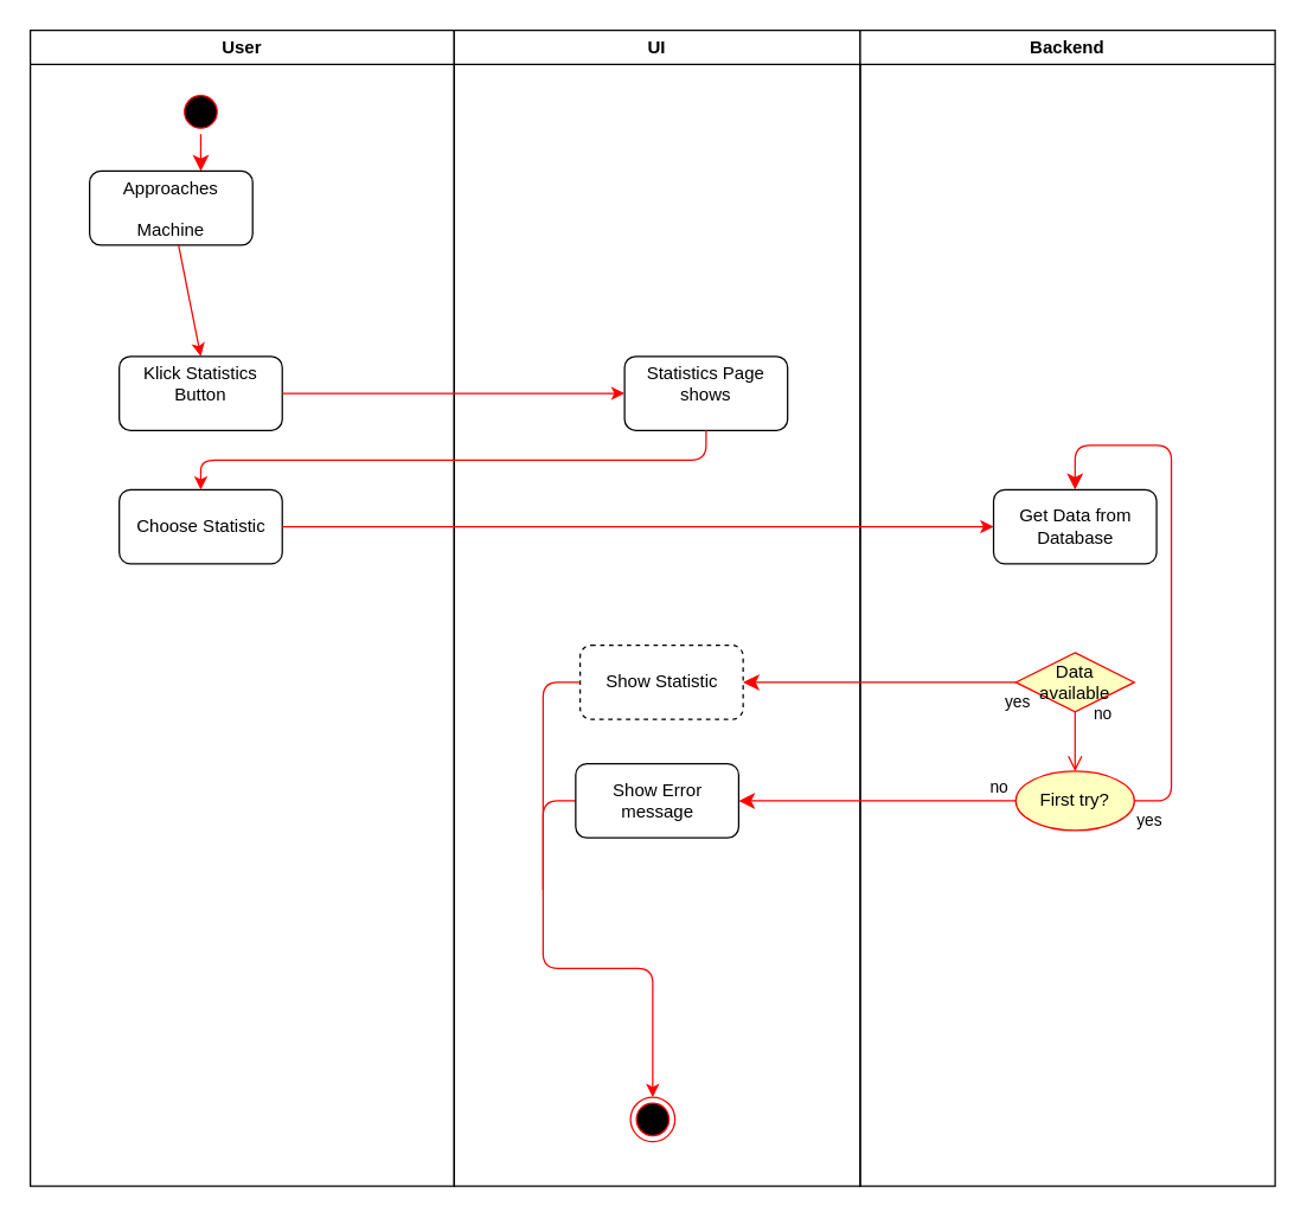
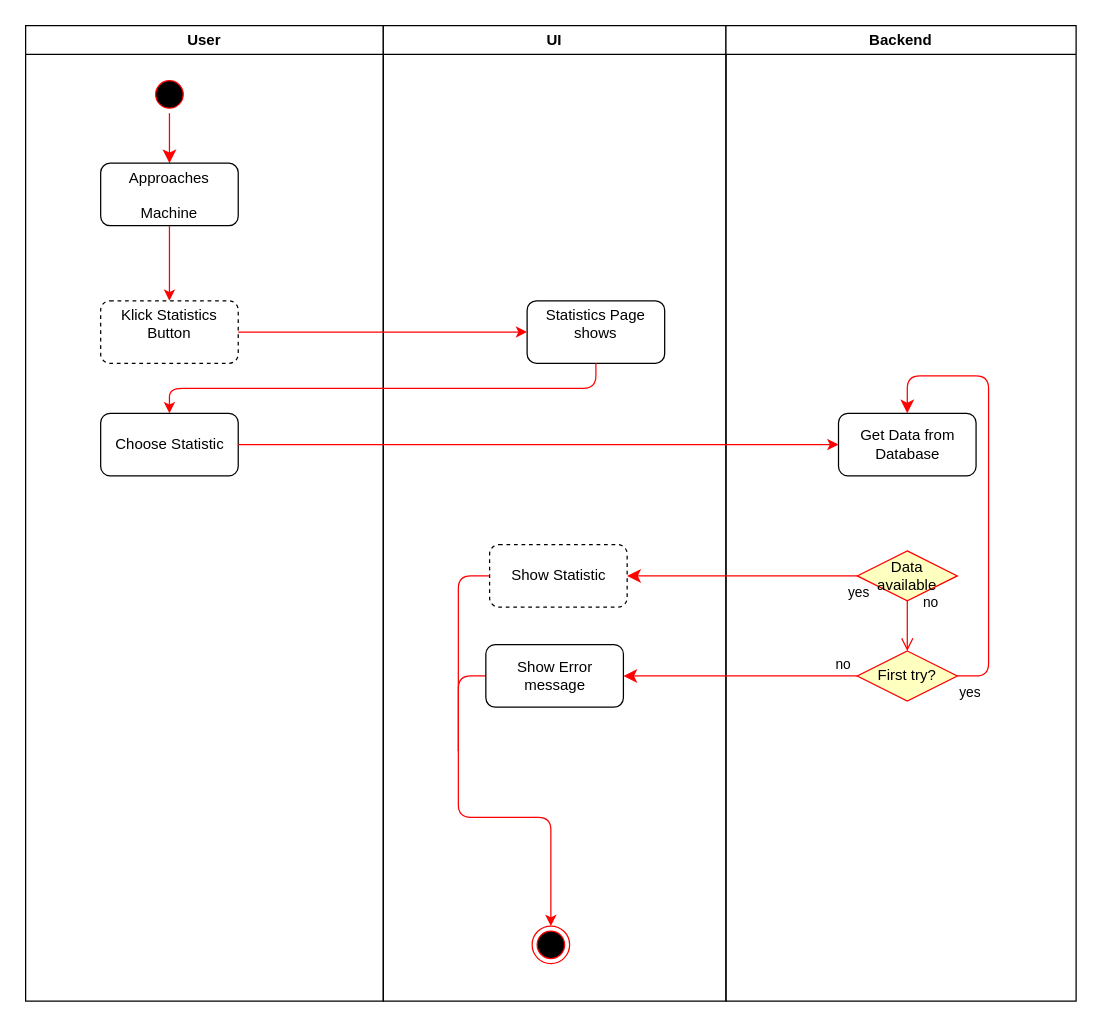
- <mxCell id="5" value="Approaches &#10;&#10;Machine" style="rounded=1;" parent="2" vertex="1"><mxGeometry x="40" y="95" width="110" height="50" as="geometry" /></mxCell>
+ <mxCell id="5" value="Approaches &#10;&#10;Machine" style="rounded=1;" parent="2" vertex="1"><mxGeometry x="60" y="110" width="110" height="50" as="geometry" /></mxCell>
- <mxCell id="8" value="Klick Statistics&#10;Button&#10;" style="rounded=1;" parent="2" vertex="1"><mxGeometry x="60" y="220" width="110" height="50" as="geometry" /></mxCell>
+ <mxCell id="8" value="Klick Statistics&#10;Button&#10;" style="rounded=1;dashed=1;" parent="2" vertex="1"><mxGeometry x="60" y="220" width="110" height="50" as="geometry" /></mxCell>
- <mxCell id="20" value="First try?" style="ellipse;whiteSpace=wrap;html=1;fillColor=#ffffc0;strokeColor=#ff0000;" parent="16" vertex="1"><mxGeometry x="105" y="500" width="80" height="40" as="geometry" /></mxCell>
+ <mxCell id="20" value="First try?" style="rhombus;whiteSpace=wrap;html=1;fillColor=#ffffc0;strokeColor=#ff0000;" parent="16" vertex="1"><mxGeometry x="105" y="500" width="80" height="40" as="geometry" /></mxCell>
